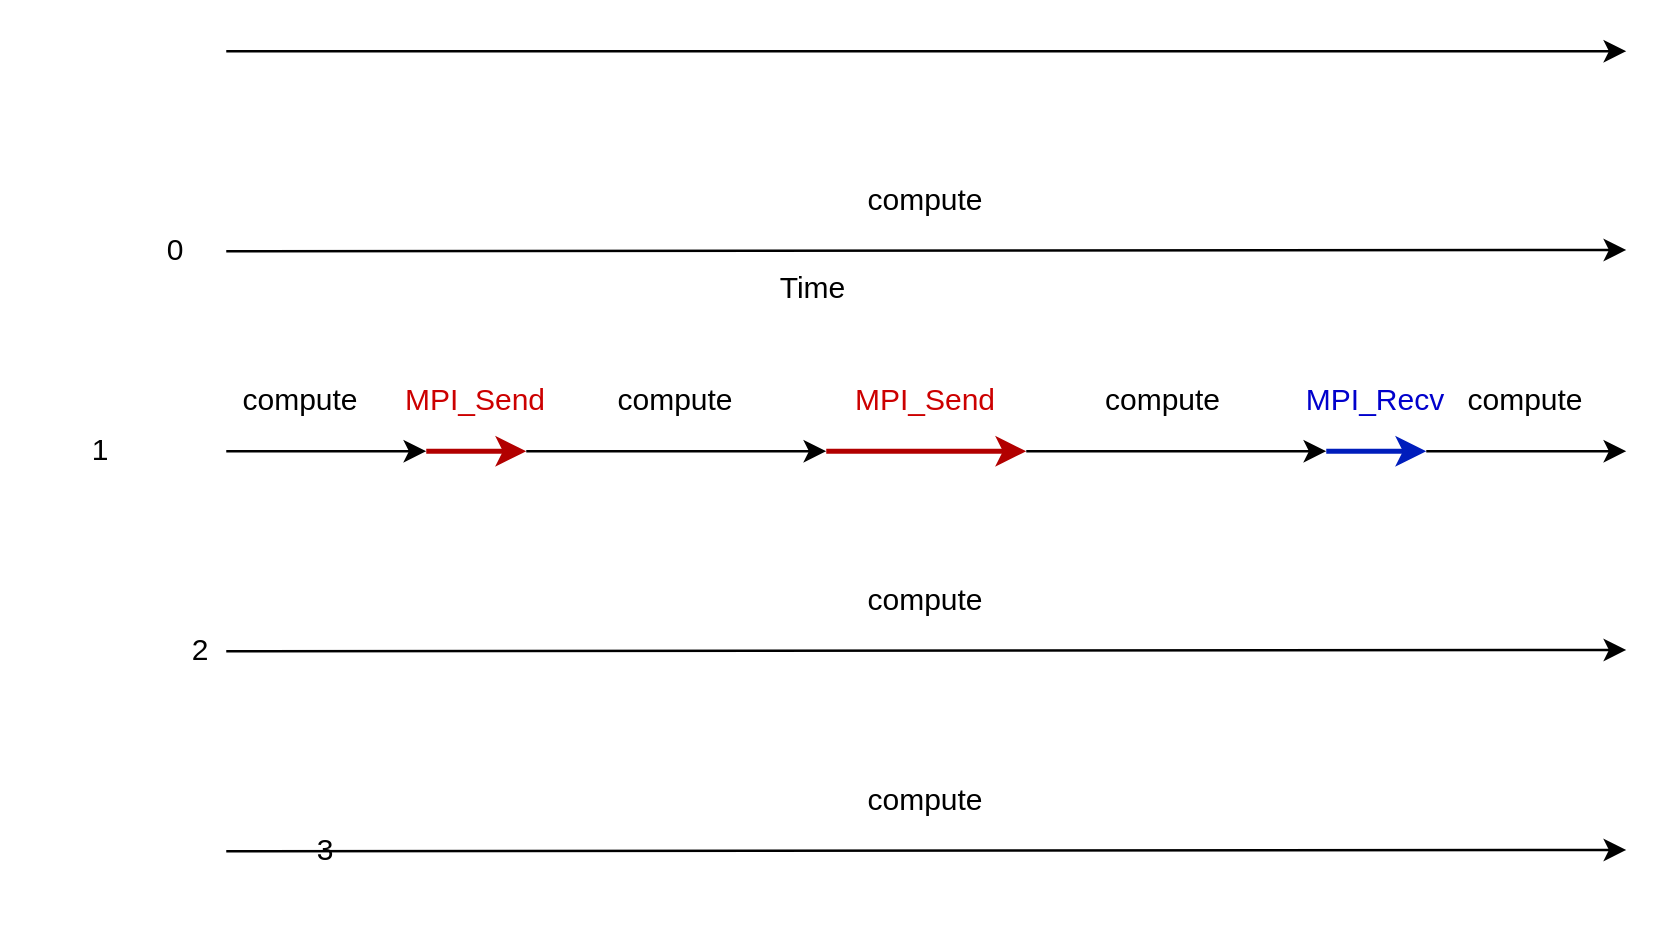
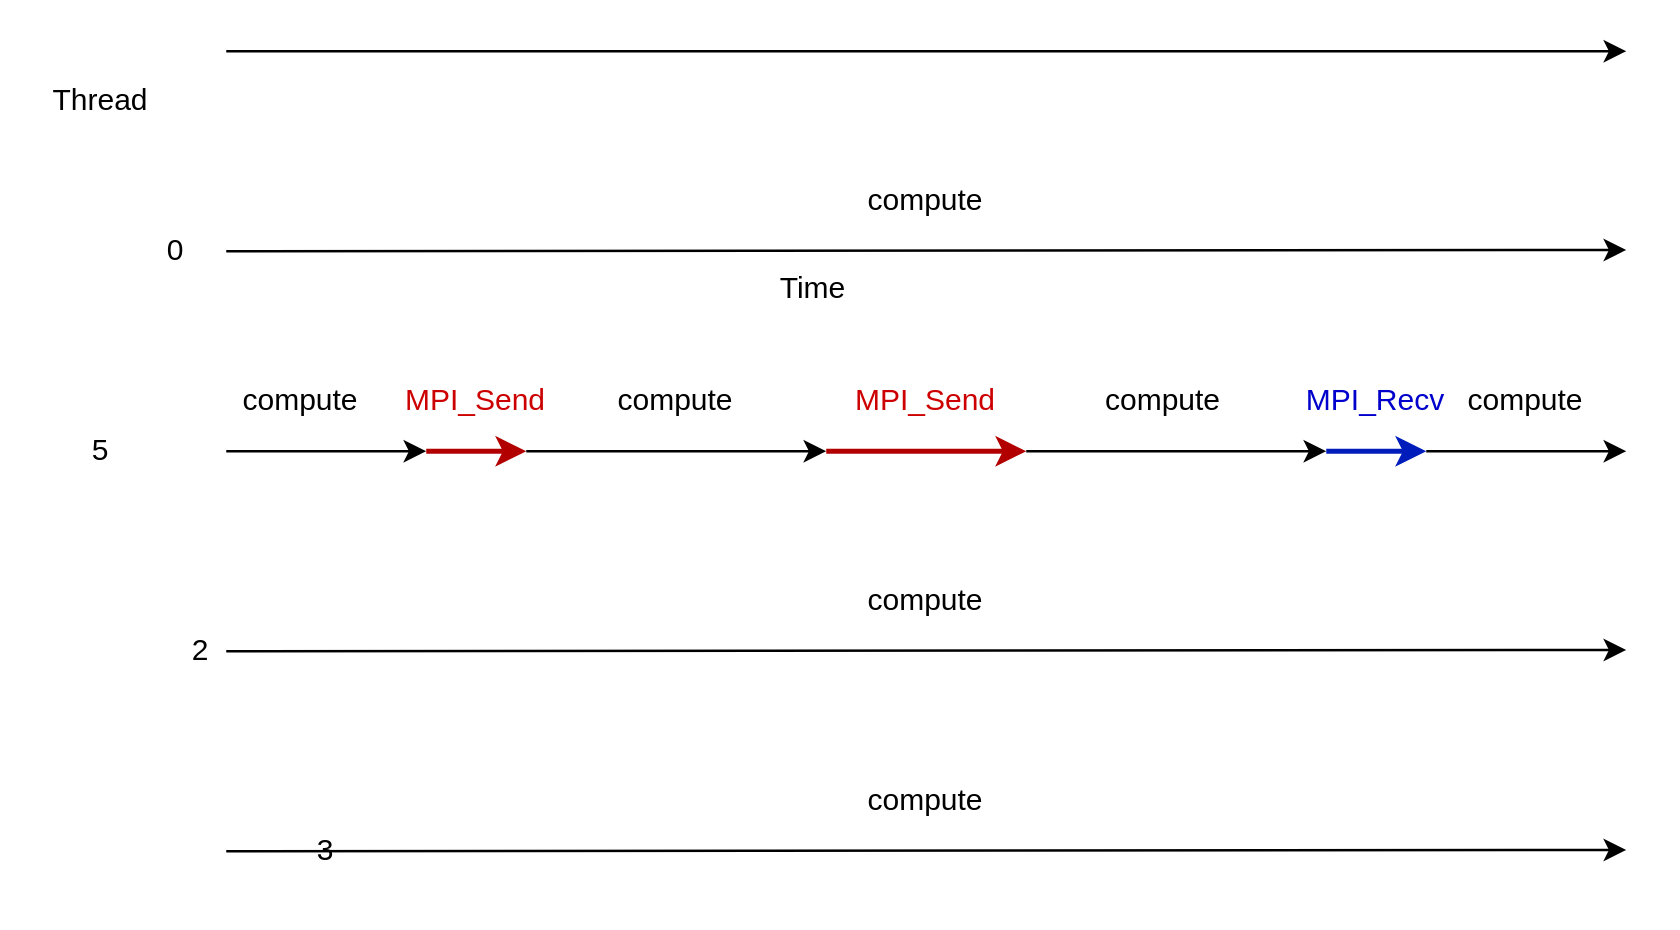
+ <mxCell id="4" value="Thread" style="text;html=1;strokeColor=none;fillColor=none;align=center;verticalAlign=middle;whiteSpace=wrap;rounded=0;" parent="1" vertex="1"><mxGeometry x="20" y="30" width="40" height="20" as="geometry" /></mxCell>
- <mxCell id="6" value="1" style="text;html=1;strokeColor=none;fillColor=none;align=center;verticalAlign=middle;whiteSpace=wrap;rounded=0;" parent="1" vertex="1"><mxGeometry x="20" y="170" width="40" height="20" as="geometry" /></mxCell>
+ <mxCell id="6" value="5" style="text;html=1;strokeColor=none;fillColor=none;align=center;verticalAlign=middle;whiteSpace=wrap;rounded=0;" parent="1" vertex="1"><mxGeometry x="20" y="170" width="40" height="20" as="geometry" /></mxCell>
